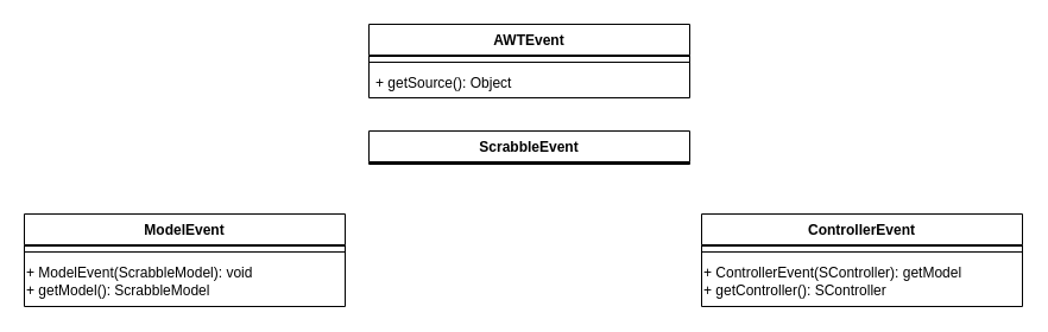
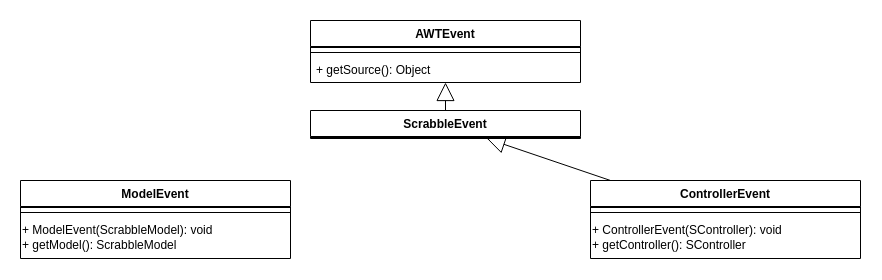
+ <mxCell id="17" value="" style="endArrow=block;endSize=16;endFill=0;html=1;rounded=0;" parent="1" source="15" target="6" edge="1"><mxGeometry width="160" relative="1" as="geometry"><mxPoint x="314.211" y="220" as="sourcePoint" /><mxPoint x="413.684" y="136" as="targetPoint" /></mxGeometry></mxCell>
+ <mxCell id="14" value="" style="endArrow=block;endSize=16;endFill=0;html=1;rounded=0;" parent="1" source="10" target="15" edge="1"><mxGeometry width="160" relative="1" as="geometry"><mxPoint x="328.529" y="220" as="sourcePoint" /><mxPoint x="480" y="150" as="targetPoint" /></mxGeometry></mxCell>
- <mxCell id="13" value="&lt;span&gt;+ ControllerEvent(SController): getModel&lt;br&gt;+ getController(): SController&lt;br&gt;&lt;/span&gt;" style="text;html=1;strokeColor=none;fillColor=none;align=left;verticalAlign=middle;whiteSpace=wrap;rounded=0;" parent="10" vertex="1"><mxGeometry y="36" width="270" height="42" as="geometry" /></mxCell>
+ <mxCell id="13" value="&lt;span&gt;+ ControllerEvent(SController): void&lt;br&gt;+ getController(): SController&lt;br&gt;&lt;/span&gt;" style="text;html=1;strokeColor=none;fillColor=none;align=left;verticalAlign=middle;whiteSpace=wrap;rounded=0;" parent="10" vertex="1"><mxGeometry y="36" width="270" height="42" as="geometry" /></mxCell>
